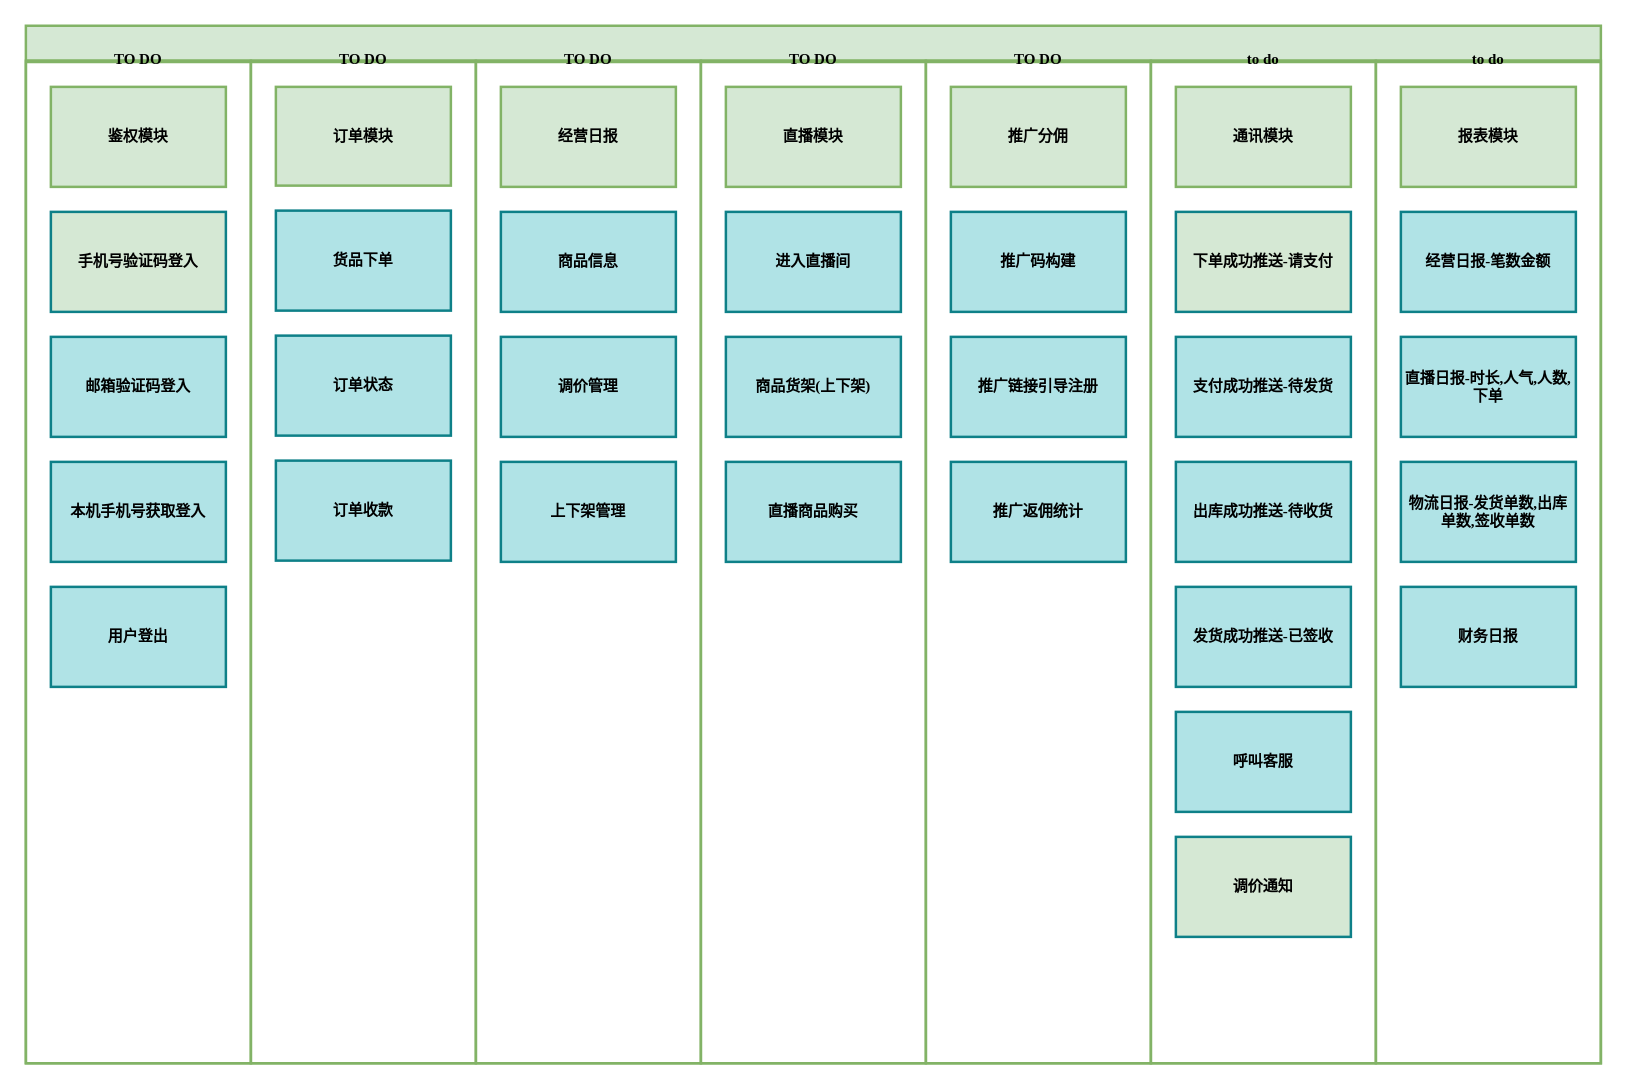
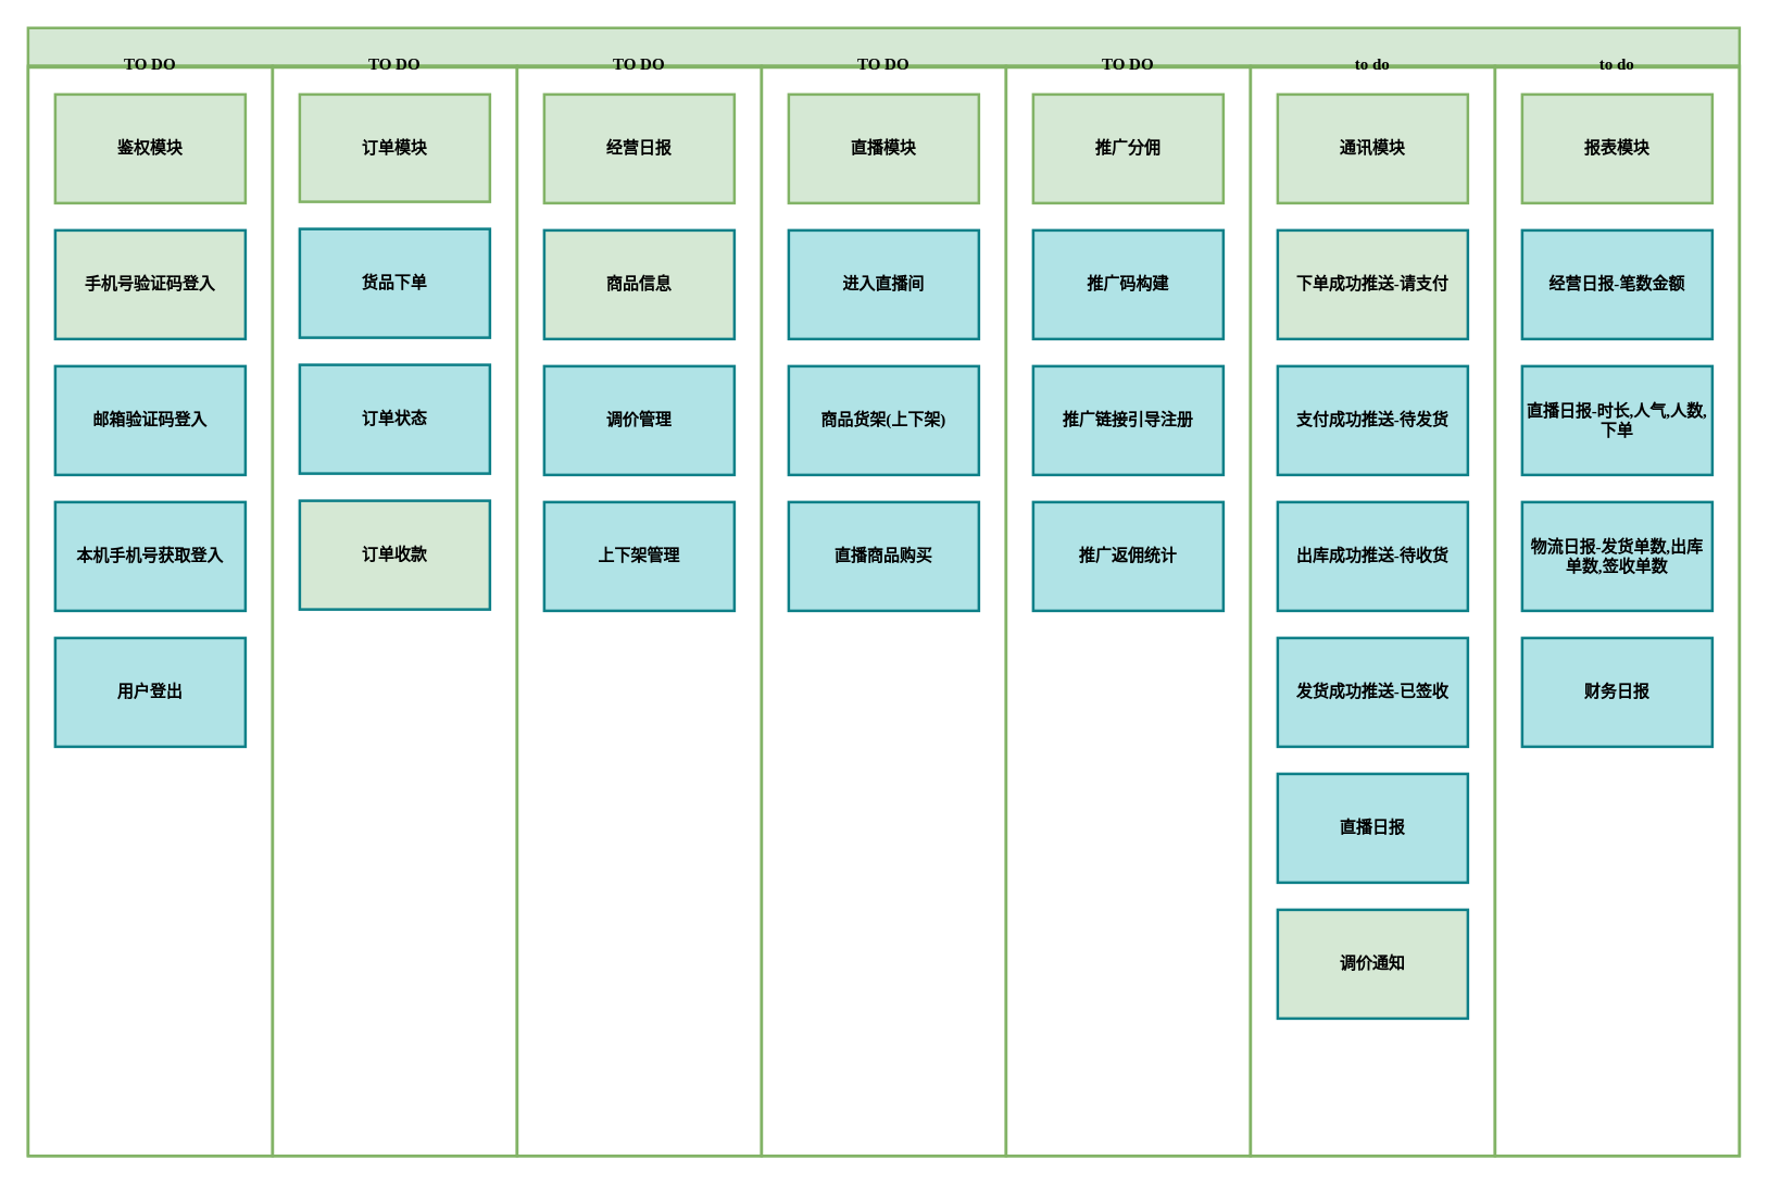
- <mxCell id="16" value="商品信息" style="whiteSpace=wrap;html=1;strokeWidth=2;fillColor=#b0e3e6;fontStyle=1;spacingTop=0;rounded=0;arcSize=9;points=[];sketch=0;fontFamily=Permanent Marker;hachureGap=8;fillWeight=1;strokeColor=#0e8088;" parent="14" vertex="1"><mxGeometry x="20" y="121" width="140" height="80" as="geometry" /></mxCell>
+ <mxCell id="16" value="商品信息" style="whiteSpace=wrap;html=1;strokeWidth=2;fillColor=#d5e8d4;fontStyle=1;spacingTop=0;rounded=0;arcSize=9;points=[];sketch=0;fontFamily=Permanent Marker;hachureGap=8;fillWeight=1;strokeColor=#0e8088;" parent="14" vertex="1"><mxGeometry x="20" y="121" width="140" height="80" as="geometry" /></mxCell>
- <mxCell id="13" value="订单收款" style="whiteSpace=wrap;html=1;strokeWidth=2;fillColor=#b0e3e6;fontStyle=1;spacingTop=0;rounded=0;arcSize=9;points=[];sketch=0;fontFamily=Permanent Marker;hachureGap=8;fillWeight=1;strokeColor=#0e8088;" vertex="1" parent="9"><mxGeometry x="20" y="320" width="140" height="80" as="geometry" /></mxCell>
+ <mxCell id="13" value="订单收款" style="whiteSpace=wrap;html=1;strokeWidth=2;fillColor=#d5e8d4;fontStyle=1;spacingTop=0;rounded=0;arcSize=9;points=[];sketch=0;fontFamily=Permanent Marker;hachureGap=8;fillWeight=1;strokeColor=#0e8088;" vertex="1" parent="9"><mxGeometry x="20" y="320" width="140" height="80" as="geometry" /></mxCell>
- <mxCell id="35" value="呼叫客服" style="whiteSpace=wrap;html=1;strokeWidth=2;fillColor=#b0e3e6;fontStyle=1;spacingTop=0;rounded=0;arcSize=9;points=[];sketch=0;fontFamily=Permanent Marker;hachureGap=8;fillWeight=1;strokeColor=#0e8088;" vertex="1" parent="29"><mxGeometry x="20" y="521" width="140" height="80" as="geometry" /></mxCell>
+ <mxCell id="35" value="直播日报" style="whiteSpace=wrap;html=1;strokeWidth=2;fillColor=#b0e3e6;fontStyle=1;spacingTop=0;rounded=0;arcSize=9;points=[];sketch=0;fontFamily=Permanent Marker;hachureGap=8;fillWeight=1;strokeColor=#0e8088;" vertex="1" parent="29"><mxGeometry x="20" y="521" width="140" height="80" as="geometry" /></mxCell>
